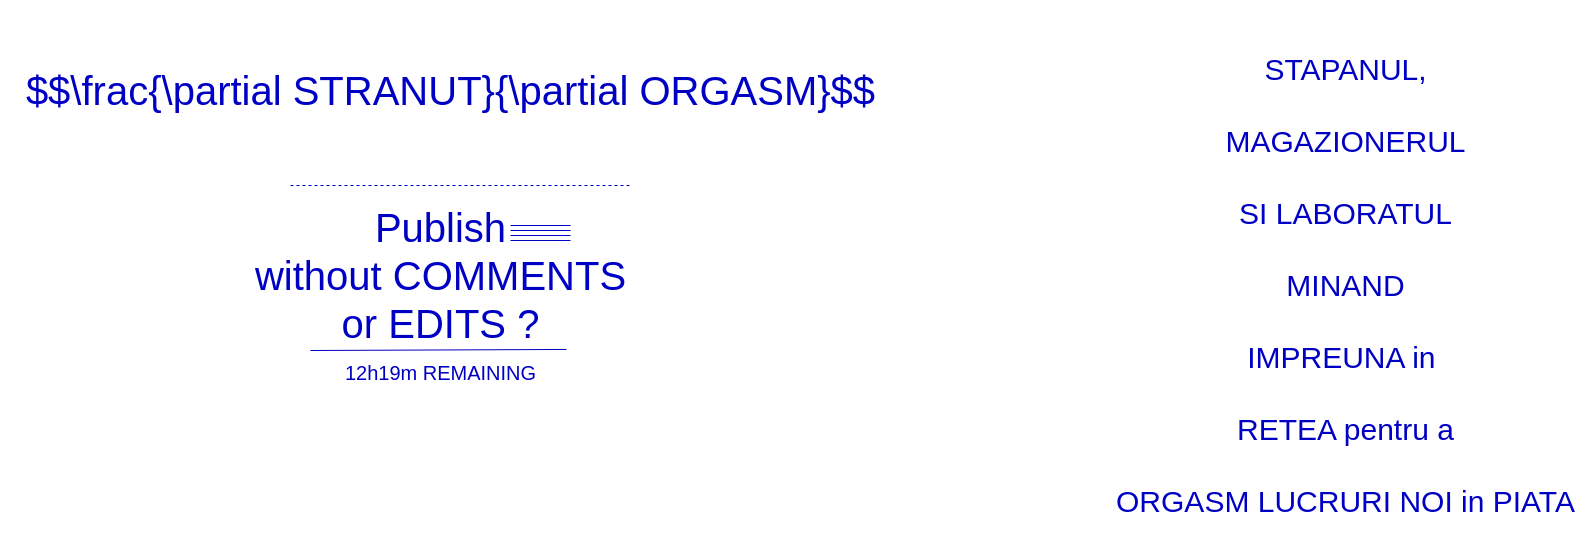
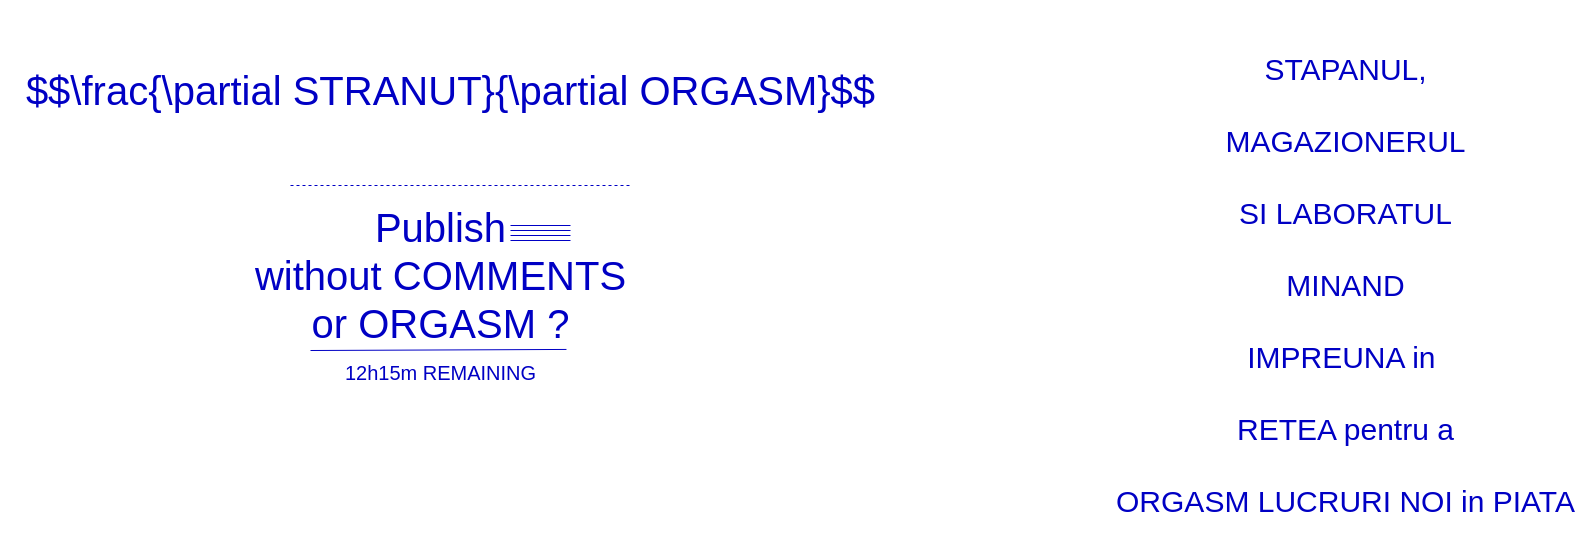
- <mxCell id="3" value="Publish&lt;br&gt;without COMMENTS&lt;br&gt;or EDITS ?" style="text;html=1;align=center;verticalAlign=middle;resizable=0;points=[];autosize=1;strokeColor=none;fillColor=none;fontSize=40;fontColor=#0000C4;" parent="1" vertex="1"><mxGeometry x="245" y="200" width="390" height="150" as="geometry" /></mxCell>
+ <mxCell id="3" value="Publish&lt;br&gt;without COMMENTS&lt;br&gt;or ORGASM ?" style="text;html=1;align=center;verticalAlign=middle;resizable=0;points=[];autosize=1;strokeColor=none;fillColor=none;fontSize=40;fontColor=#0000C4;" parent="1" vertex="1"><mxGeometry x="245" y="200" width="390" height="150" as="geometry" /></mxCell>
- <mxCell id="4" value="&lt;font style=&quot;font-size: 20px&quot;&gt;12h19m REMAINING&lt;/font&gt;" style="text;html=1;align=center;verticalAlign=middle;resizable=0;points=[];autosize=1;strokeColor=none;fillColor=none;fontSize=40;fontColor=#0000C4;" parent="1" vertex="1"><mxGeometry x="335" y="335" width="210" height="60" as="geometry" /></mxCell>
+ <mxCell id="4" value="&lt;font style=&quot;font-size: 20px&quot;&gt;12h15m REMAINING&lt;/font&gt;" style="text;html=1;align=center;verticalAlign=middle;resizable=0;points=[];autosize=1;strokeColor=none;fillColor=none;fontSize=40;fontColor=#0000C4;" parent="1" vertex="1"><mxGeometry x="335" y="335" width="210" height="60" as="geometry" /></mxCell>
